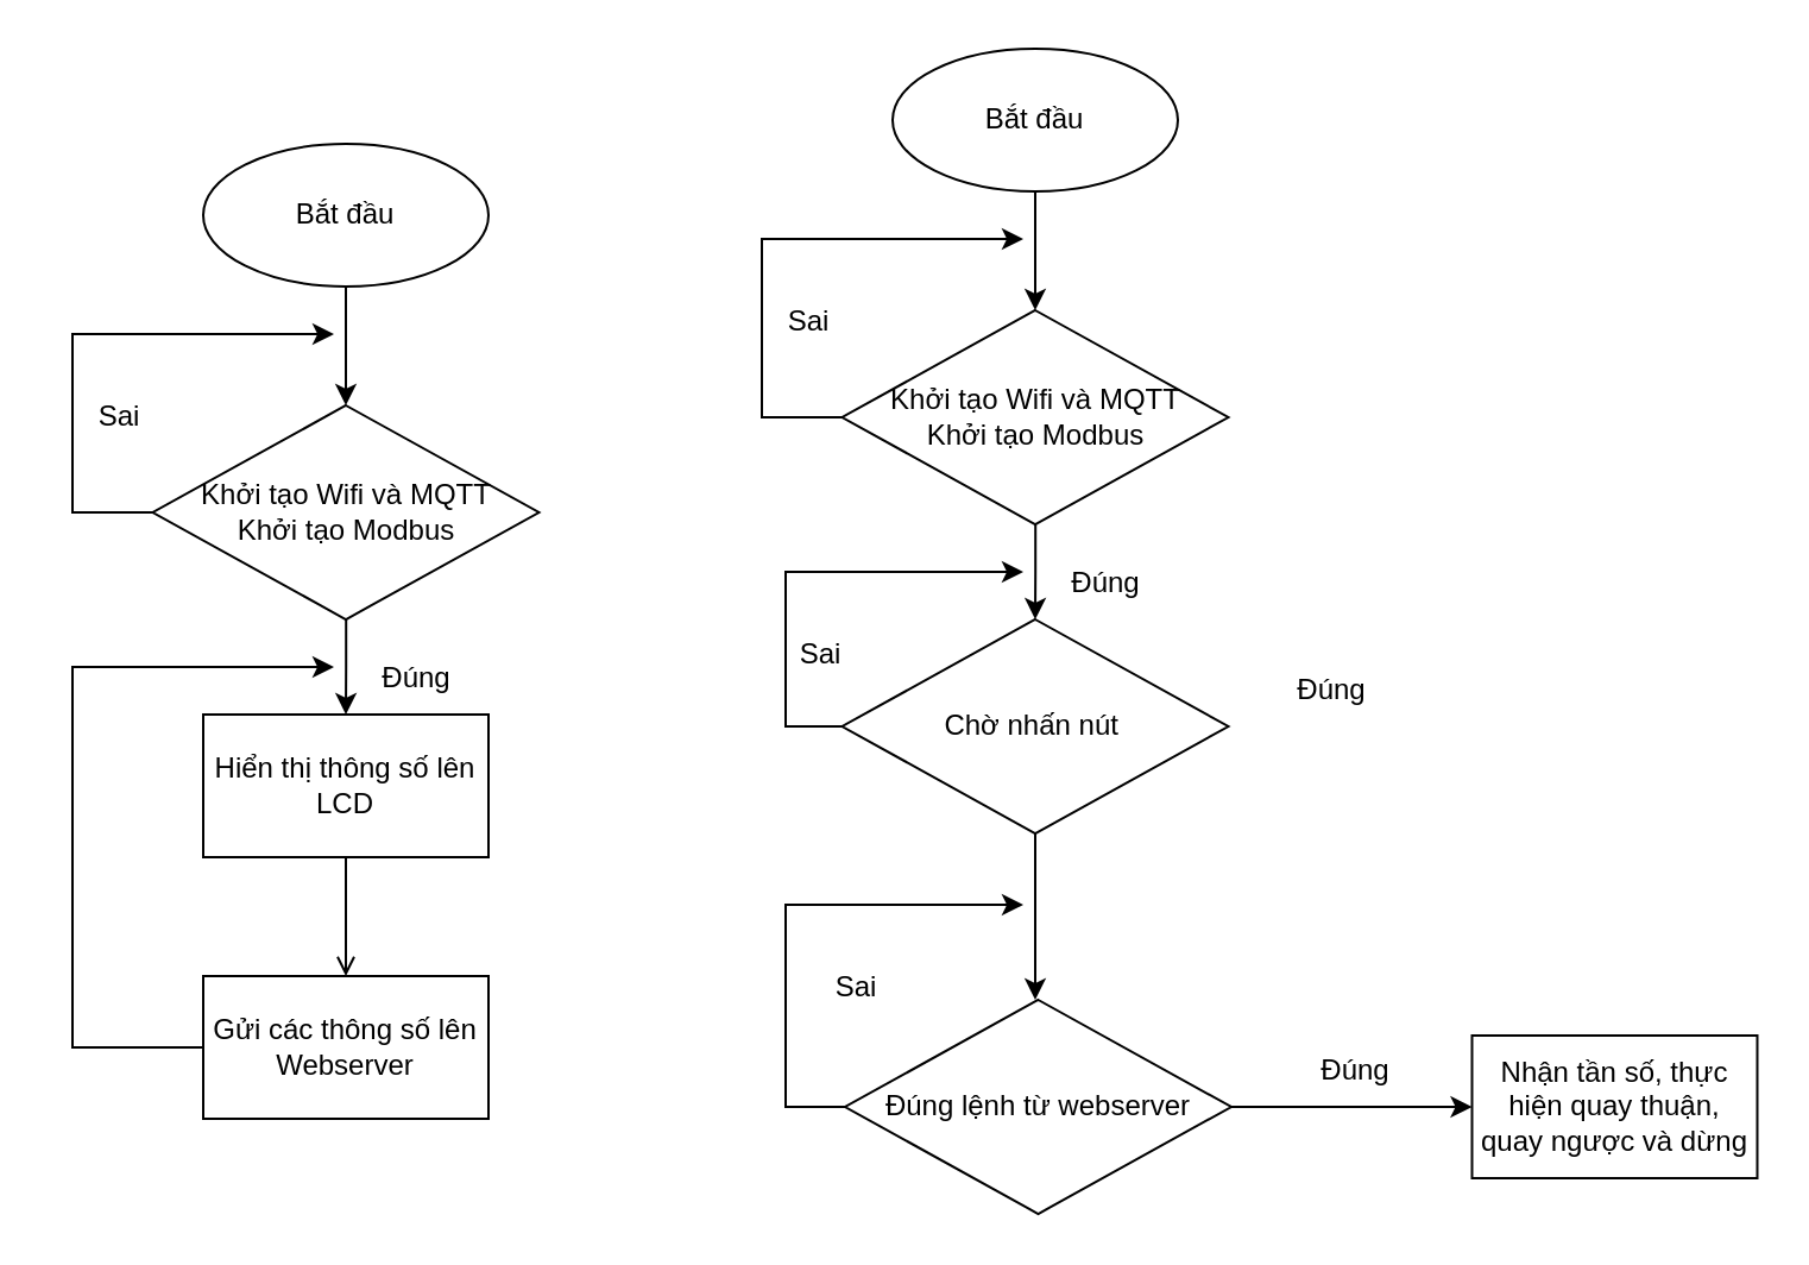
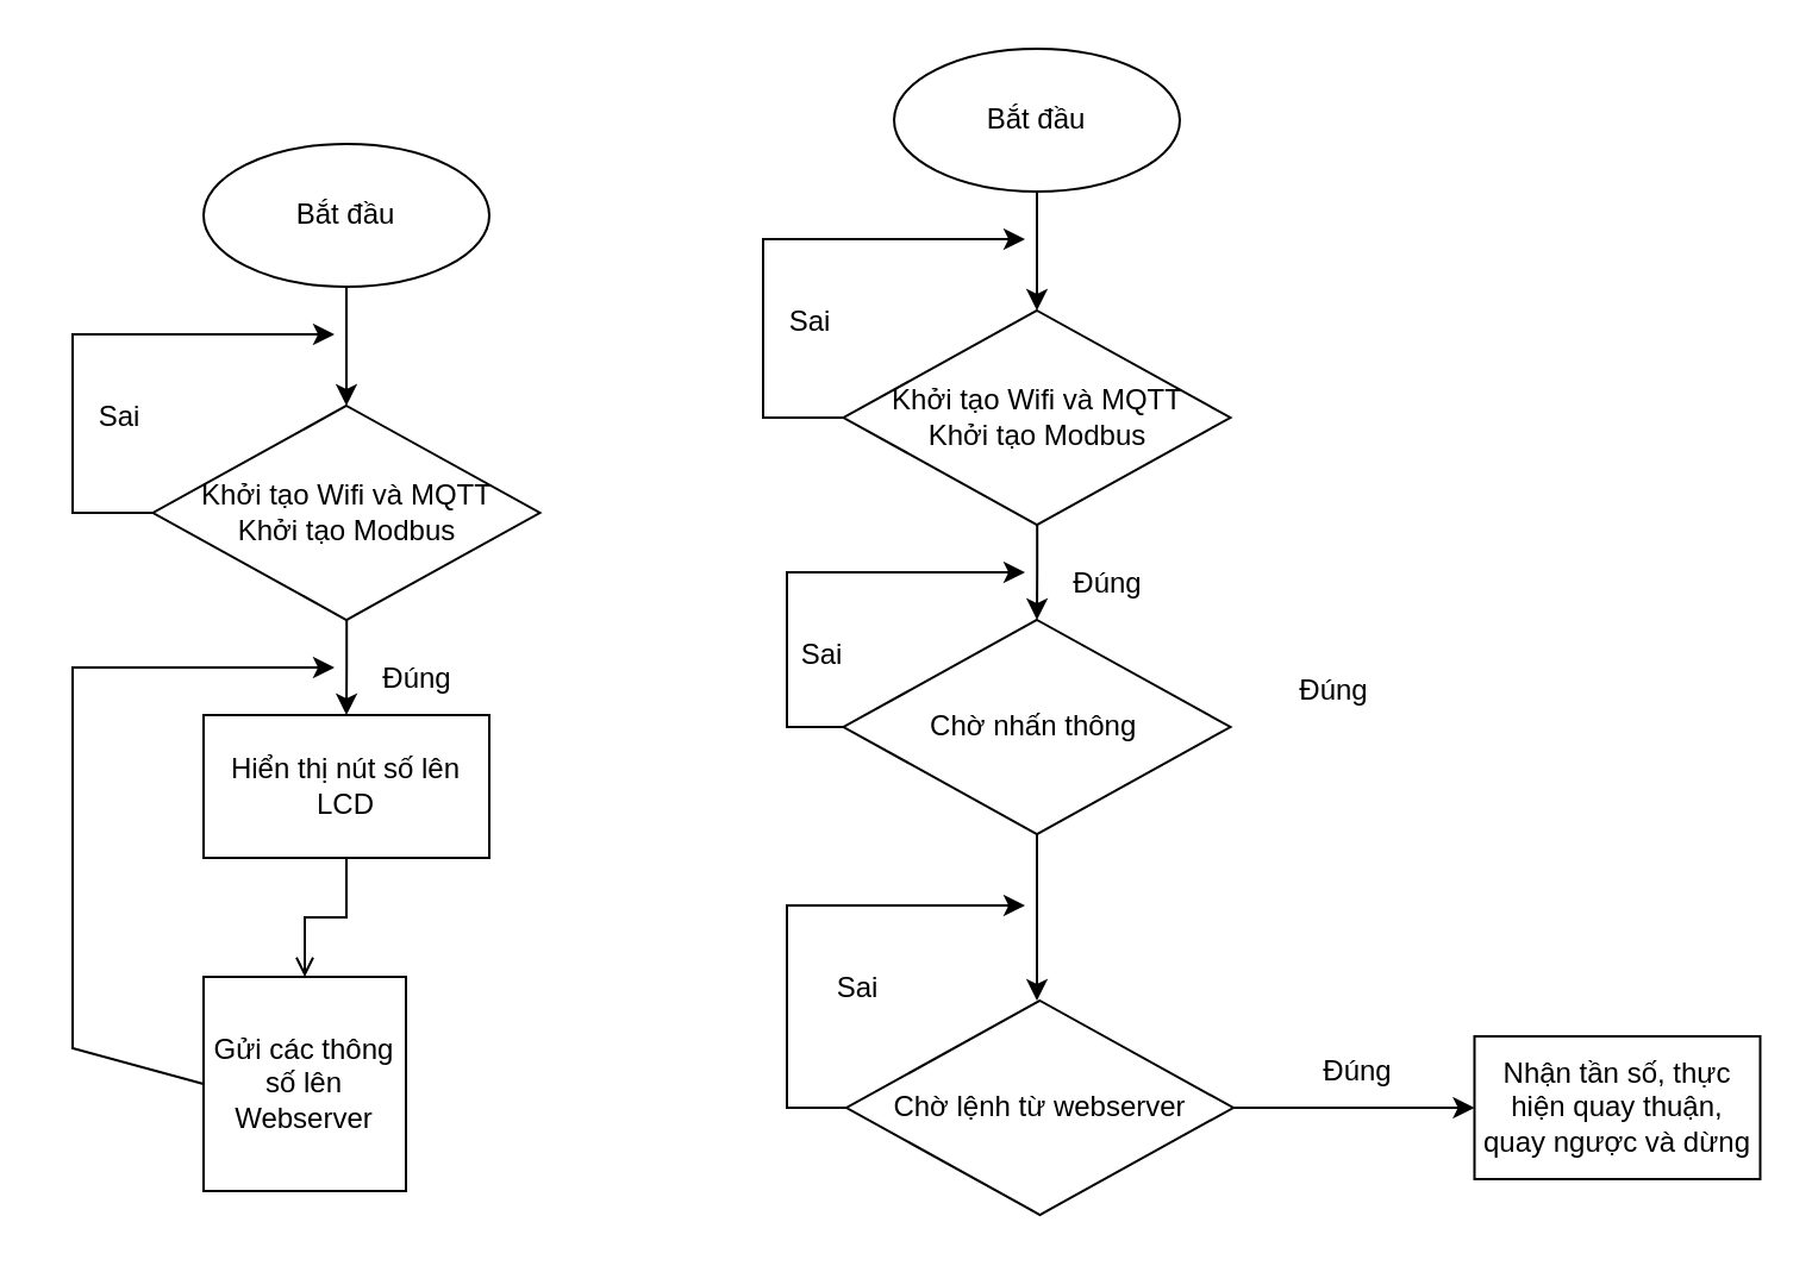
- <mxCell id="22" value="Chờ nhấn nút&amp;nbsp;" style="rhombus;whiteSpace=wrap;html=1;" vertex="1" parent="1"><mxGeometry x="353.75" y="260" width="162.5" height="90" as="geometry" /></mxCell>
+ <mxCell id="22" value="Chờ nhấn thông&amp;nbsp;" style="rhombus;whiteSpace=wrap;html=1;" vertex="1" parent="1"><mxGeometry x="353.75" y="260" width="162.5" height="90" as="geometry" /></mxCell>
- <mxCell id="8" value="Hiển thị thông số lên LCD" style="rounded=0;whiteSpace=wrap;html=1;" vertex="1" parent="1"><mxGeometry x="85" y="300" width="120" height="60" as="geometry" /></mxCell>
+ <mxCell id="8" value="Hiển thị nút số lên LCD" style="rounded=0;whiteSpace=wrap;html=1;" vertex="1" parent="1"><mxGeometry x="85" y="300" width="120" height="60" as="geometry" /></mxCell>
- <mxCell id="9" value="Gửi các thông số lên Webserver" style="rounded=0;whiteSpace=wrap;html=1;" vertex="1" parent="1"><mxGeometry x="85" y="410" width="120" height="60" as="geometry" /></mxCell>
+ <mxCell id="9" value="Gửi các thông số lên Webserver" style="rounded=0;whiteSpace=wrap;html=1;" vertex="1" parent="1"><mxGeometry x="85" y="410" width="85" height="90" as="geometry" /></mxCell>
- <mxCell id="25" value="Đúng lệnh từ webserver" style="rhombus;whiteSpace=wrap;html=1;" vertex="1" parent="1"><mxGeometry x="355" y="420" width="162.5" height="90" as="geometry" /></mxCell>
+ <mxCell id="25" value="Chờ lệnh từ webserver" style="rhombus;whiteSpace=wrap;html=1;" vertex="1" parent="1"><mxGeometry x="355" y="420" width="162.5" height="90" as="geometry" /></mxCell>
